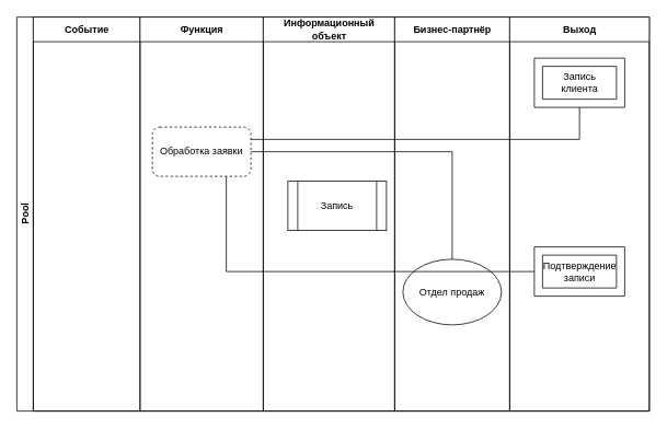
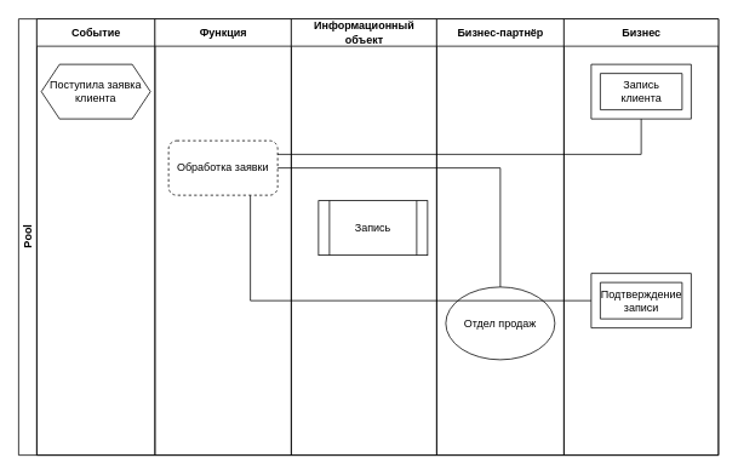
- <mxCell id="11" value="Выход" style="swimlane;html=1;startSize=30;" vertex="1" parent="2"><mxGeometry x="600" width="170" height="480" as="geometry" /></mxCell>
+ <mxCell id="11" value="Бизнес" style="swimlane;html=1;startSize=30;" vertex="1" parent="2"><mxGeometry x="600" width="170" height="480" as="geometry" /></mxCell>
+ <mxCell id="4" value="Поступила заявка клиента" style="shape=hexagon;perimeter=hexagonPerimeter2;whiteSpace=wrap;html=1;fixedSize=1;" vertex="1" parent="3"><mxGeometry x="5" y="50" width="120" height="60" as="geometry" /></mxCell>
